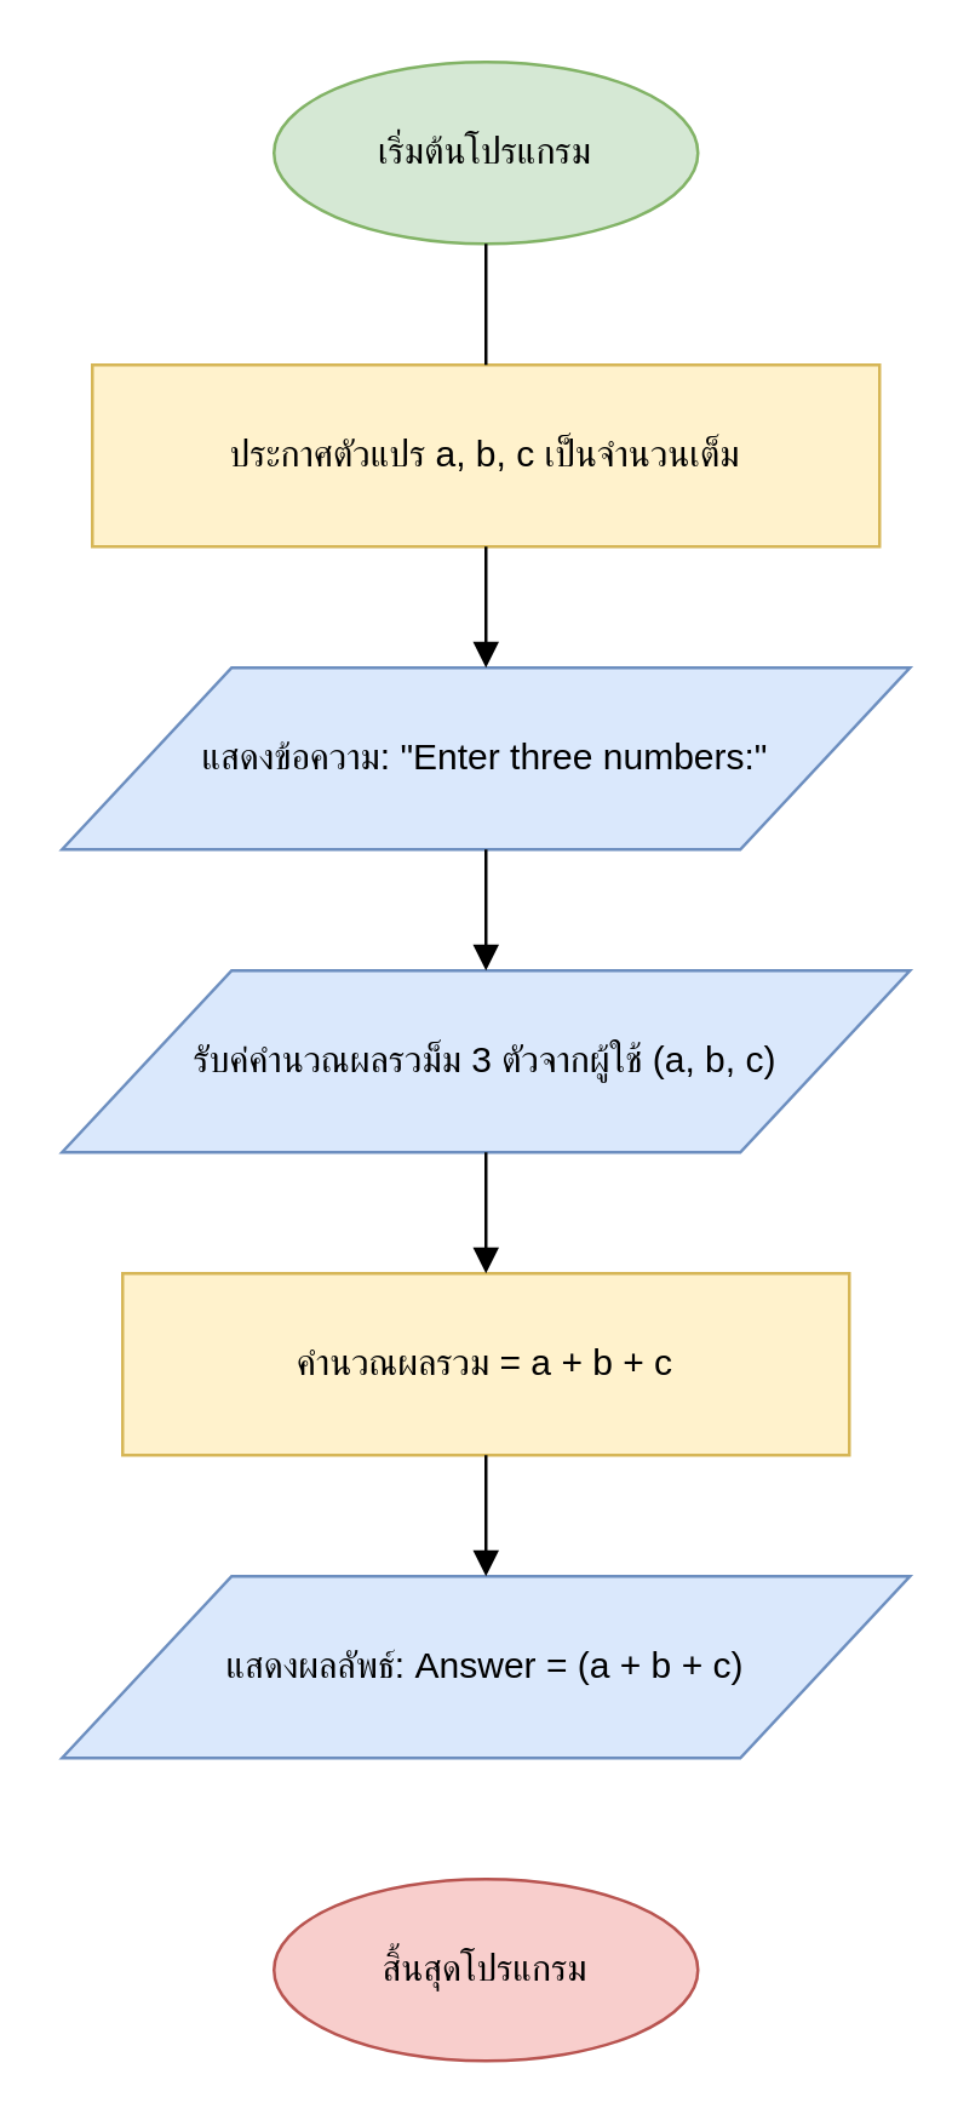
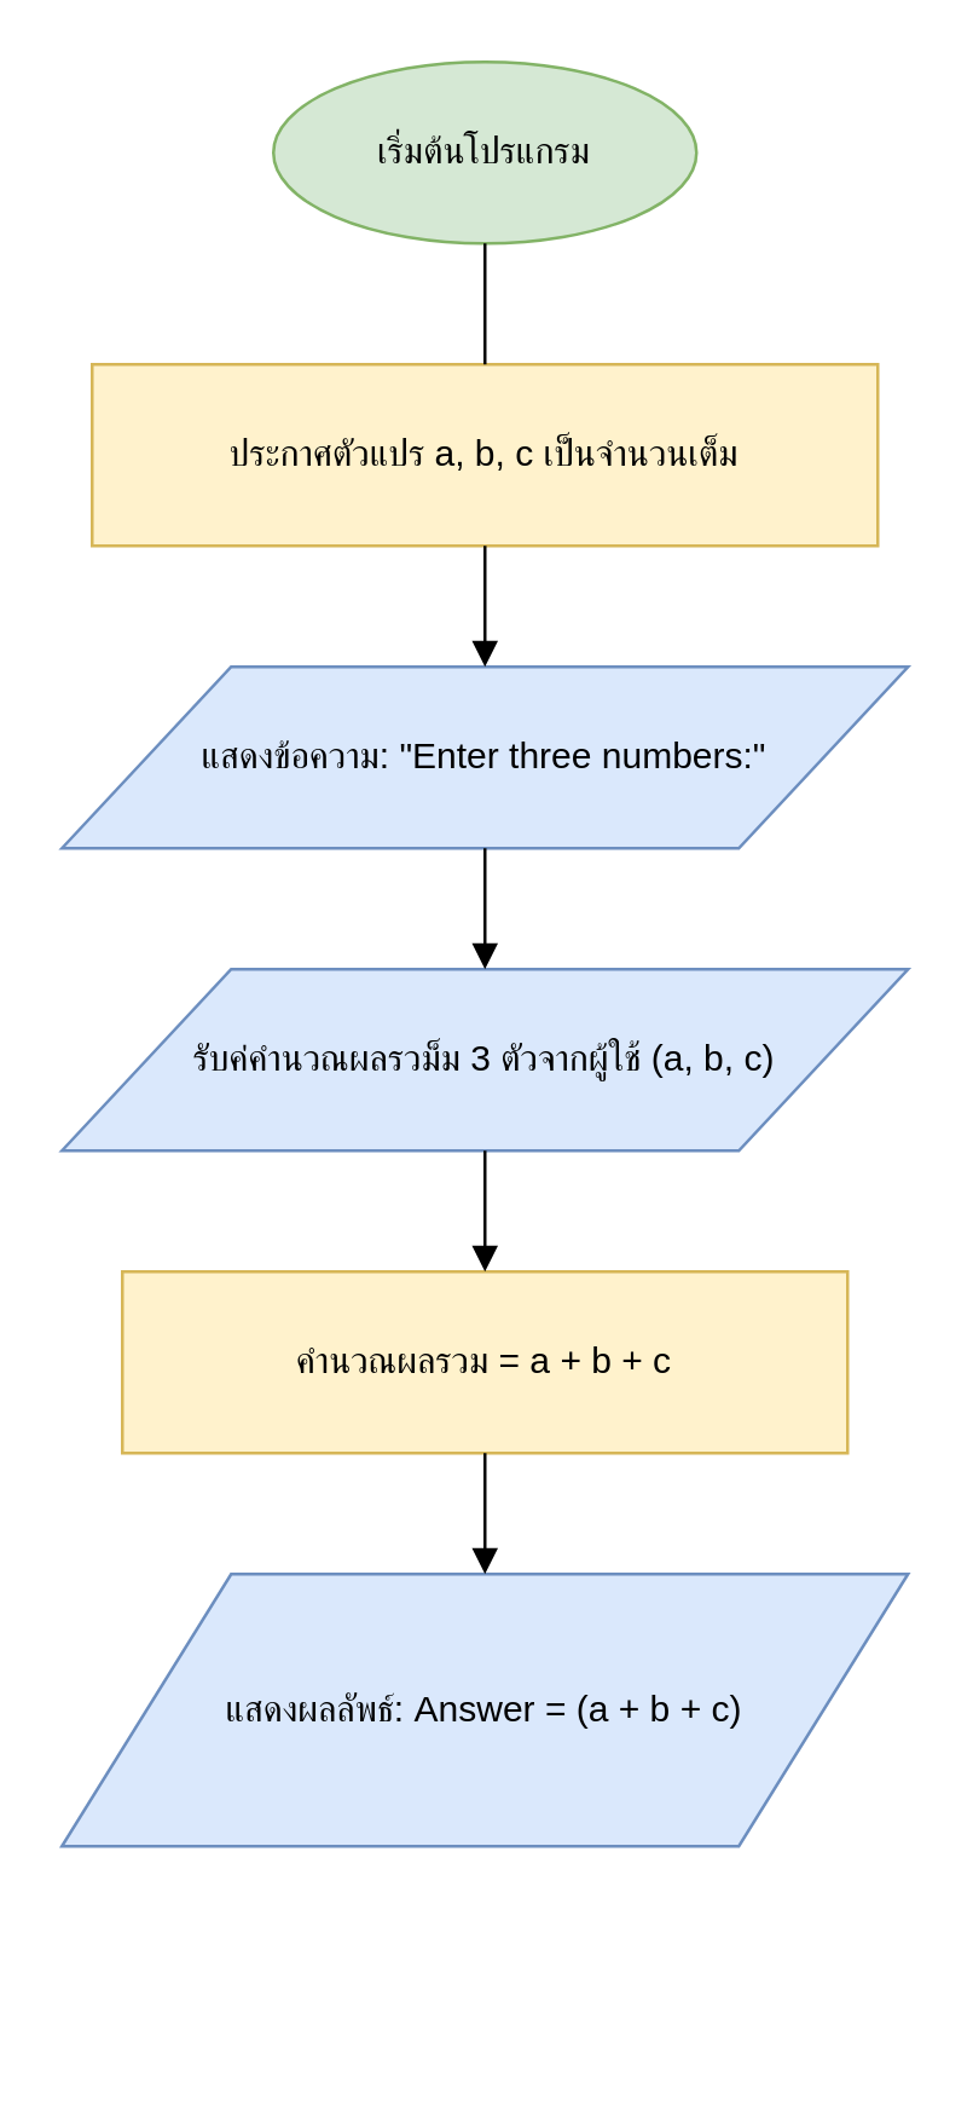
- <mxCell id="7" value="แสดงผลลัพธ์: Answer = (a + b + c)" style="shape=parallelogram;whiteSpace=wrap;html=1;fillColor=#dae8fc;strokeColor=#6c8ebf;" vertex="1" parent="1"><mxGeometry x="20" y="520" width="280" height="60" as="geometry" /></mxCell>
+ <mxCell id="7" value="แสดงผลลัพธ์: Answer = (a + b + c)" style="shape=parallelogram;whiteSpace=wrap;html=1;fillColor=#dae8fc;strokeColor=#6c8ebf;" vertex="1" parent="1"><mxGeometry x="20" y="520" width="280" height="90" as="geometry" /></mxCell>
- <mxCell id="8" value="สิ้นสุดโปรแกรม" style="shape=ellipse;whiteSpace=wrap;html=1;fillColor=#f8cecc;strokeColor=#b85450;" vertex="1" parent="1"><mxGeometry x="90" y="620" width="140" height="60" as="geometry" /></mxCell>
